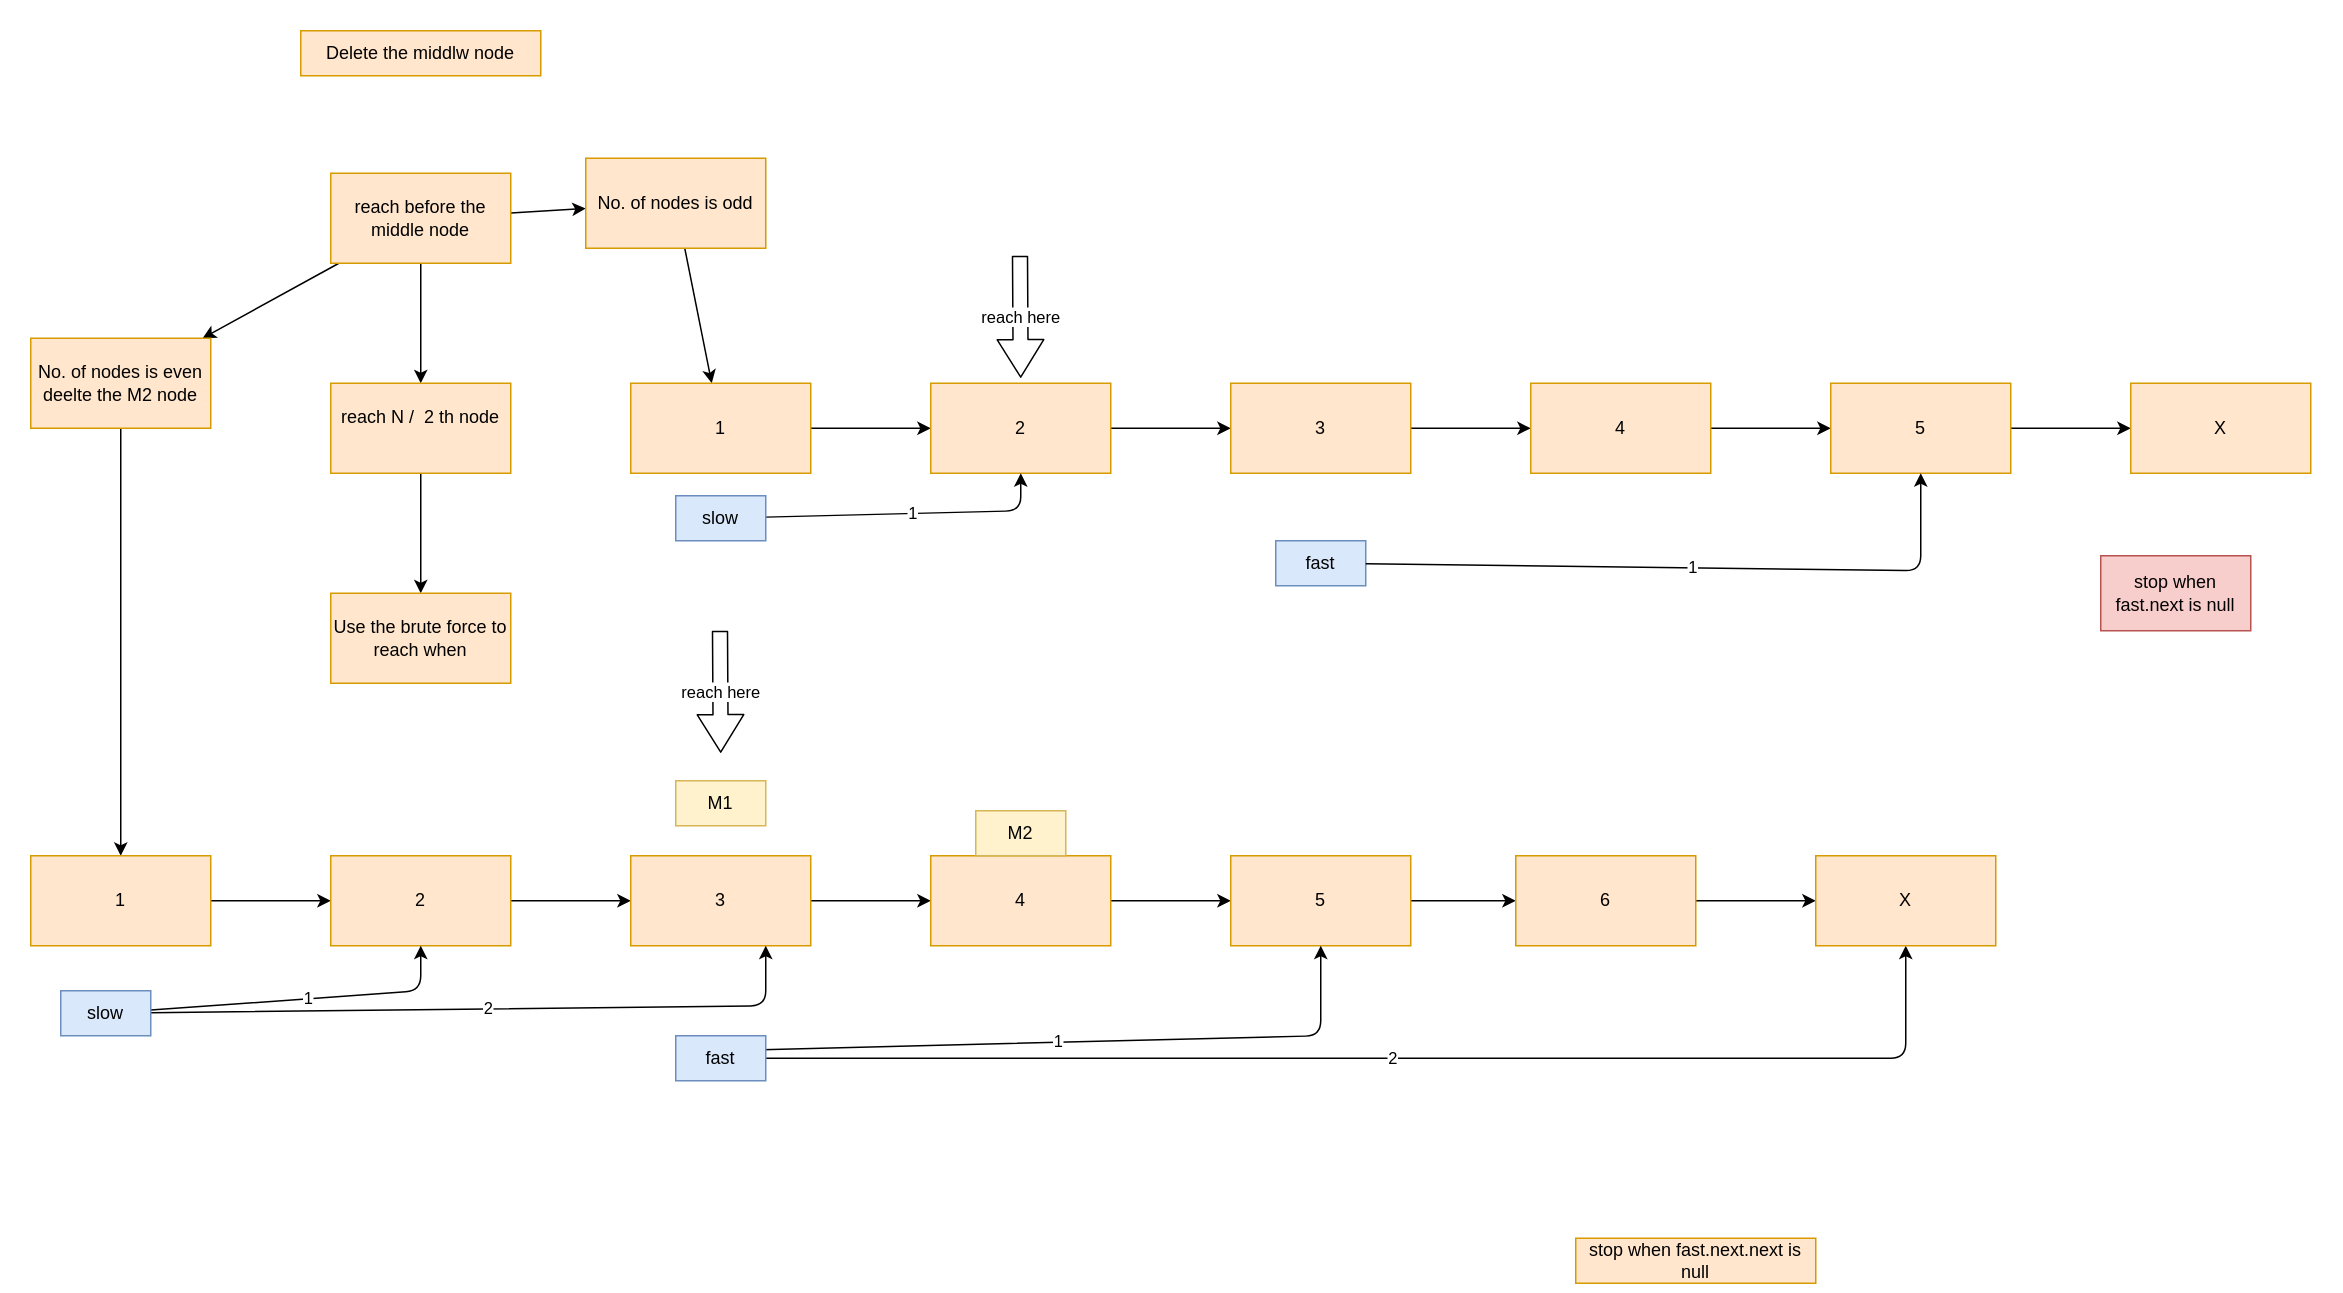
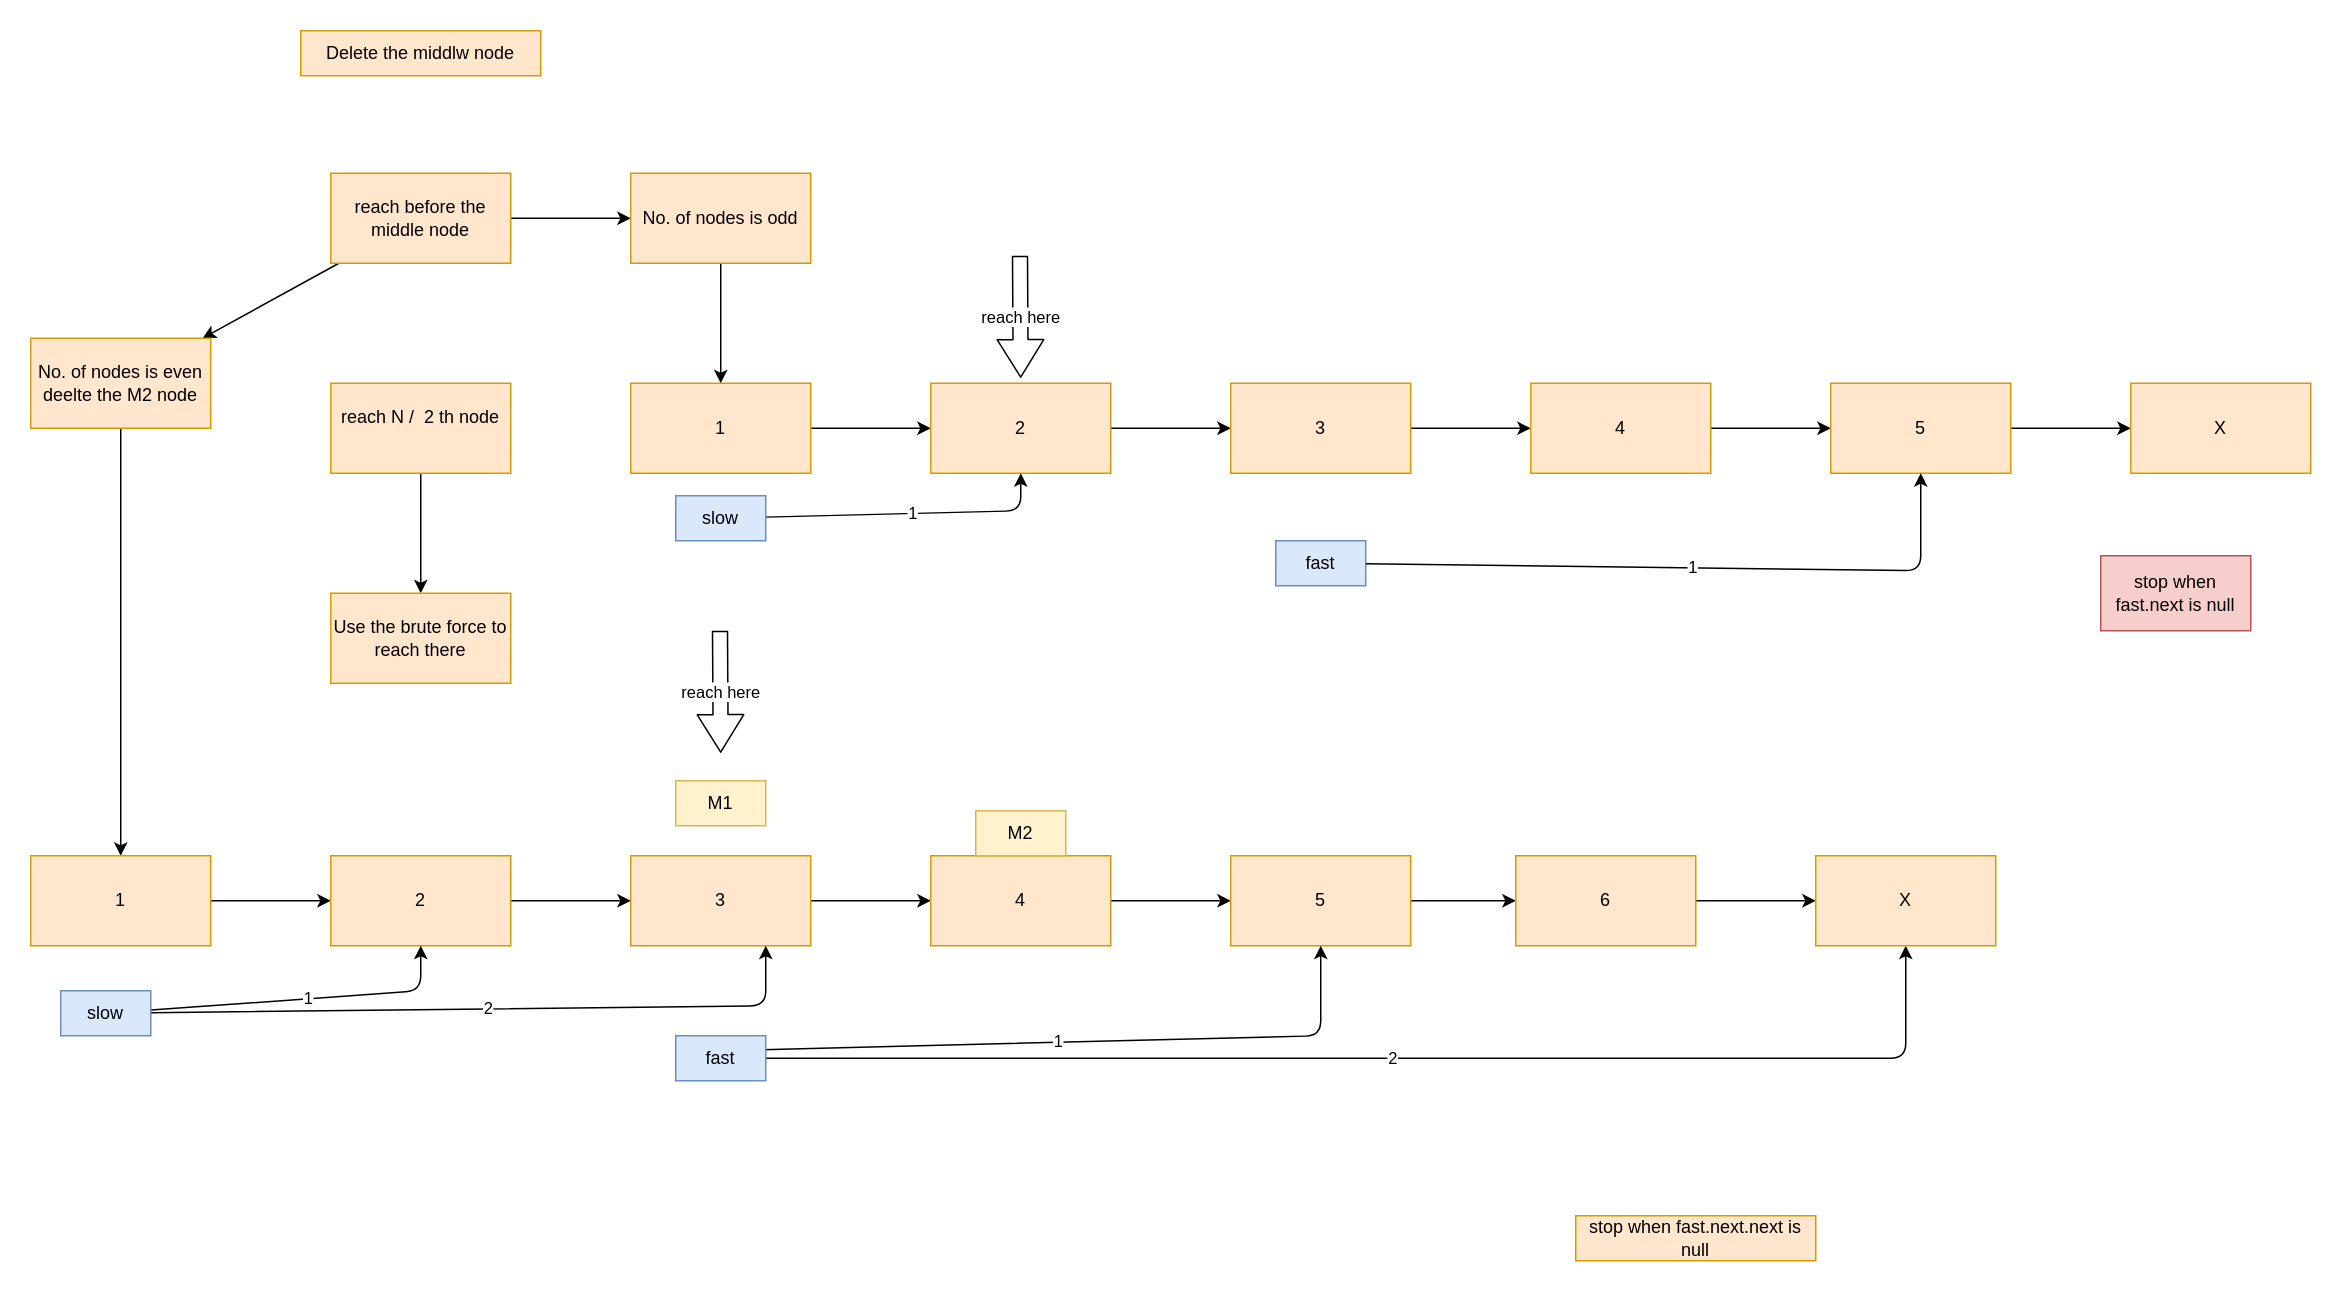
- <mxCell id="10" value="No. of nodes is odd" style="whiteSpace=wrap;html=1;fillColor=#ffe6cc;strokeColor=#d79b00;gradientColor=none;rounded=0;" parent="1" vertex="1"><mxGeometry x="390" y="105" width="120" height="60" as="geometry" /></mxCell>
+ <mxCell id="10" value="No. of nodes is odd" style="whiteSpace=wrap;html=1;fillColor=#ffe6cc;strokeColor=#d79b00;gradientColor=none;rounded=0;" parent="1" vertex="1"><mxGeometry x="420" y="115" width="120" height="60" as="geometry" /></mxCell>
- <mxCell id="5" value="" style="edgeStyle=none;html=1;" parent="1" source="6" target="12" edge="1"><mxGeometry relative="1" as="geometry" /></mxCell>
- <mxCell id="13" value="Use the brute force to reach when" style="whiteSpace=wrap;html=1;fillColor=#ffe6cc;strokeColor=#d79b00;gradientColor=none;rounded=0;" parent="1" vertex="1"><mxGeometry x="220" y="395" width="120" height="60" as="geometry" /></mxCell>
+ <mxCell id="13" value="Use the brute force to reach there" style="whiteSpace=wrap;html=1;fillColor=#ffe6cc;strokeColor=#d79b00;gradientColor=none;rounded=0;" parent="1" vertex="1"><mxGeometry x="220" y="395" width="120" height="60" as="geometry" /></mxCell>
- <mxCell id="34" value="stop when fast.next.next is null" style="text;strokeColor=#d79b00;align=center;fillColor=#ffe6cc;html=1;verticalAlign=middle;whiteSpace=wrap;rounded=0;" parent="1" vertex="1"><mxGeometry x="1050" y="825" width="160" height="30" as="geometry" /></mxCell>
+ <mxCell id="34" value="stop when fast.next.next is null" style="text;strokeColor=#d79b00;align=center;fillColor=#ffe6cc;html=1;verticalAlign=middle;whiteSpace=wrap;rounded=0;" parent="1" vertex="1"><mxGeometry x="1050" y="810" width="160" height="30" as="geometry" /></mxCell>
